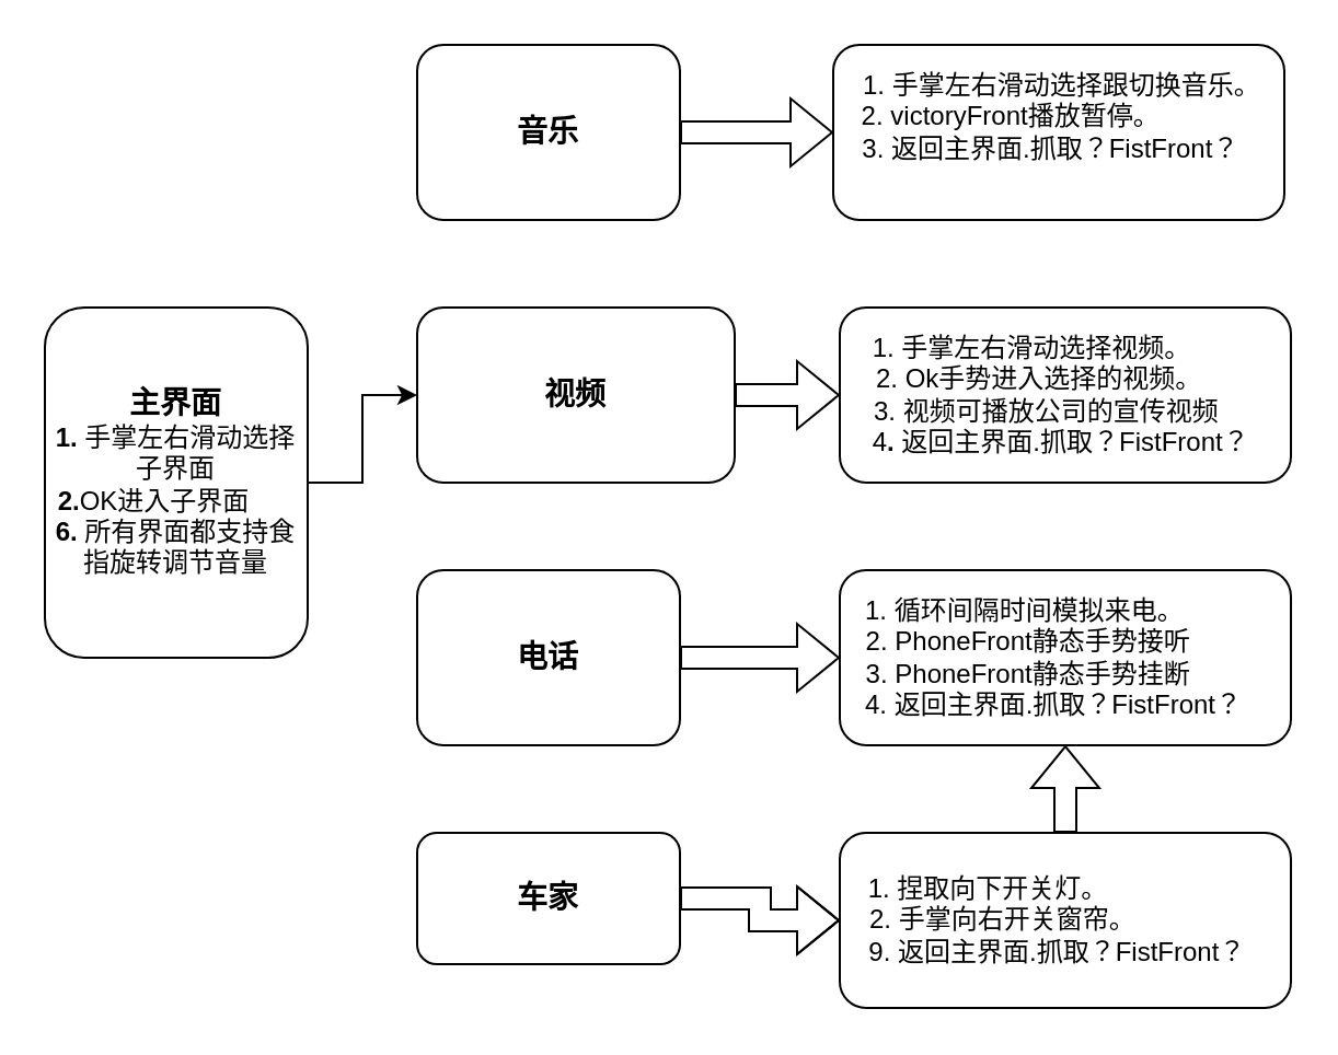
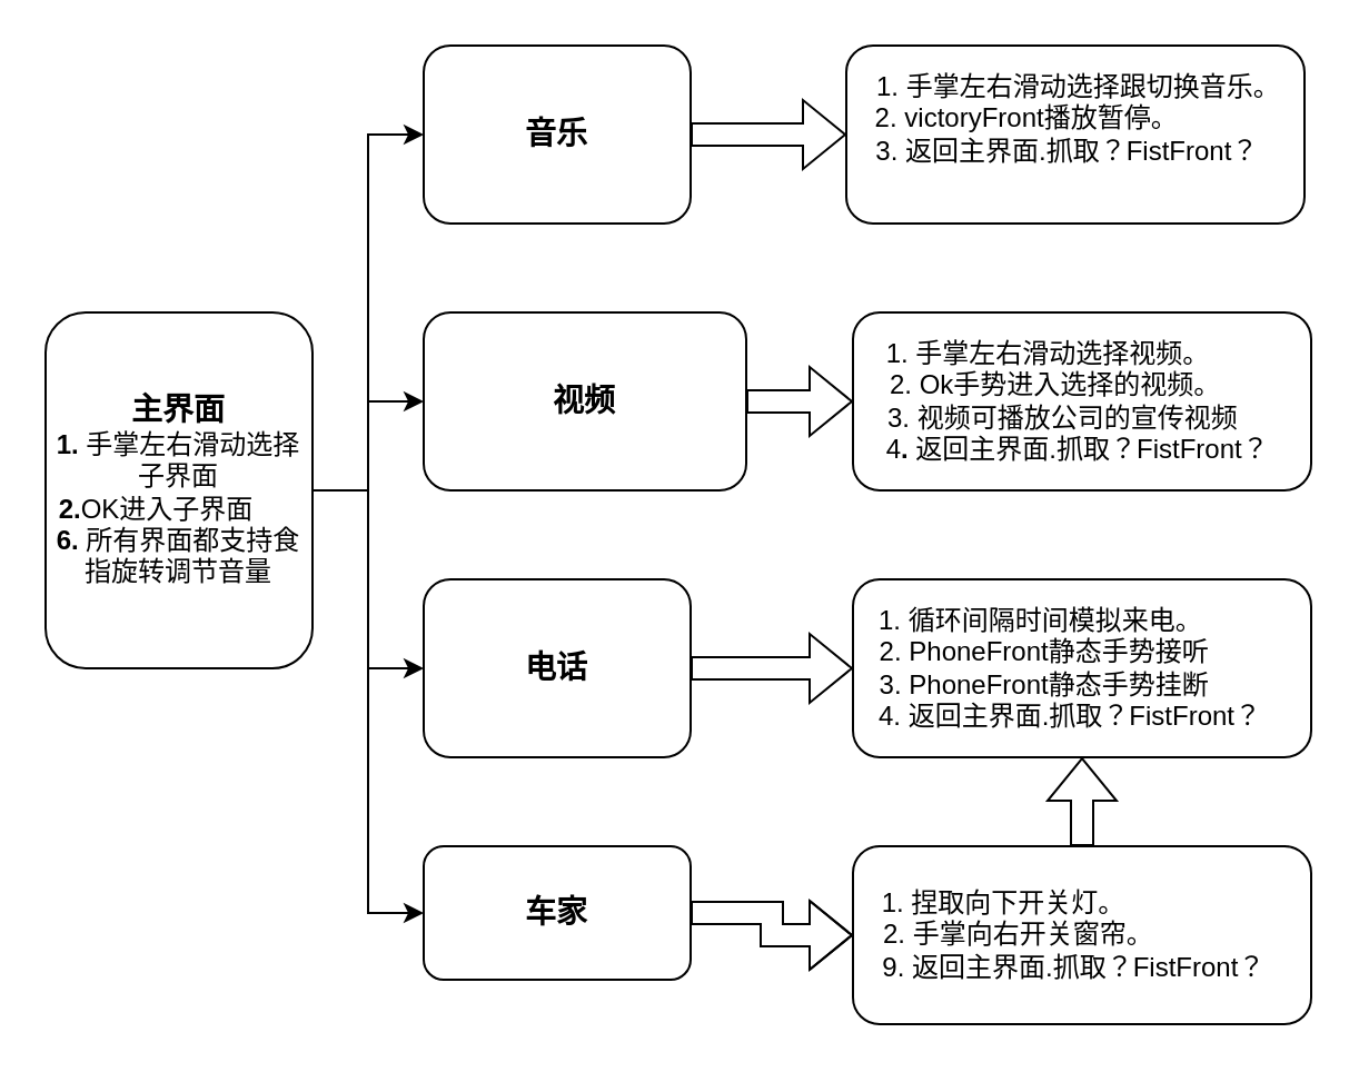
+ <mxCell id="2" style="edgeStyle=orthogonalEdgeStyle;rounded=0;orthogonalLoop=1;jettySize=auto;html=1;entryX=0;entryY=0.5;entryDx=0;entryDy=0;" edge="1" parent="1" source="6" target="8"><mxGeometry relative="1" as="geometry" /></mxCell>
+ <mxCell id="4" style="edgeStyle=orthogonalEdgeStyle;rounded=0;orthogonalLoop=1;jettySize=auto;html=1;entryX=0;entryY=0.5;entryDx=0;entryDy=0;" edge="1" parent="1" source="6" target="12"><mxGeometry relative="1" as="geometry" /></mxCell>
+ <mxCell id="3" style="edgeStyle=orthogonalEdgeStyle;rounded=0;orthogonalLoop=1;jettySize=auto;html=1;entryX=0;entryY=0.5;entryDx=0;entryDy=0;" edge="1" parent="1" source="6" target="10"><mxGeometry relative="1" as="geometry" /></mxCell>
